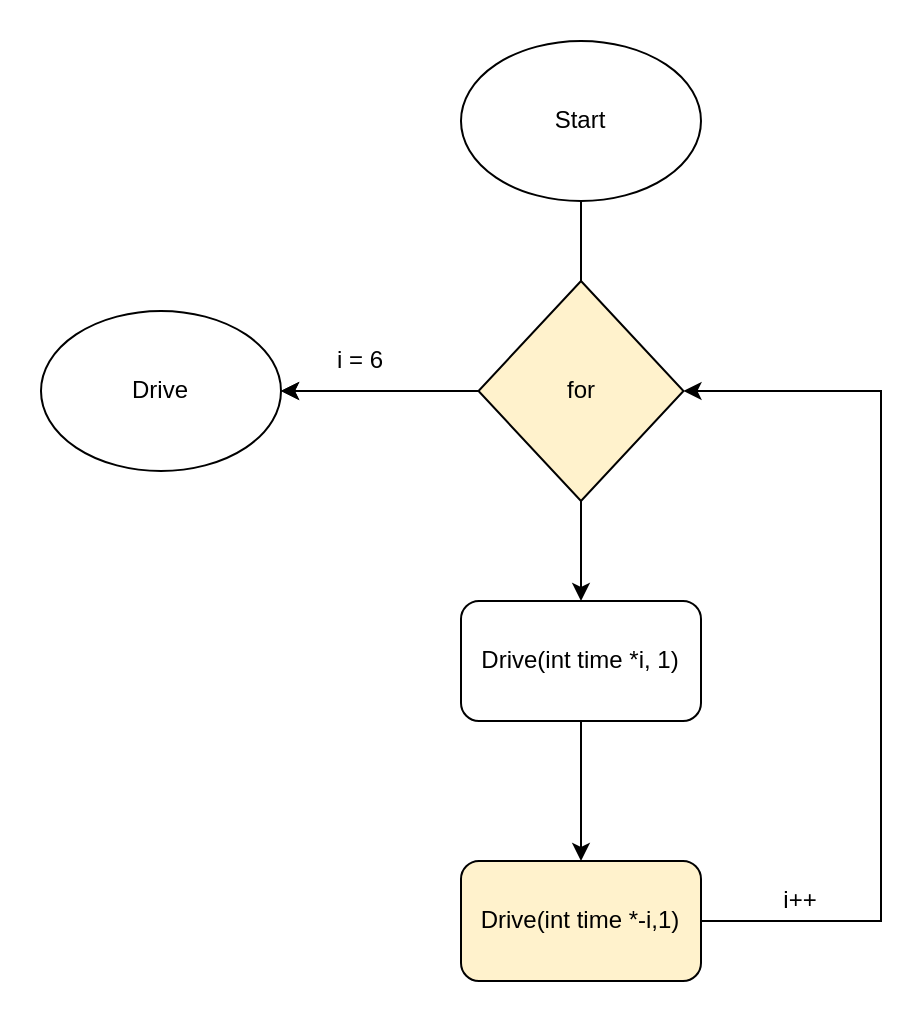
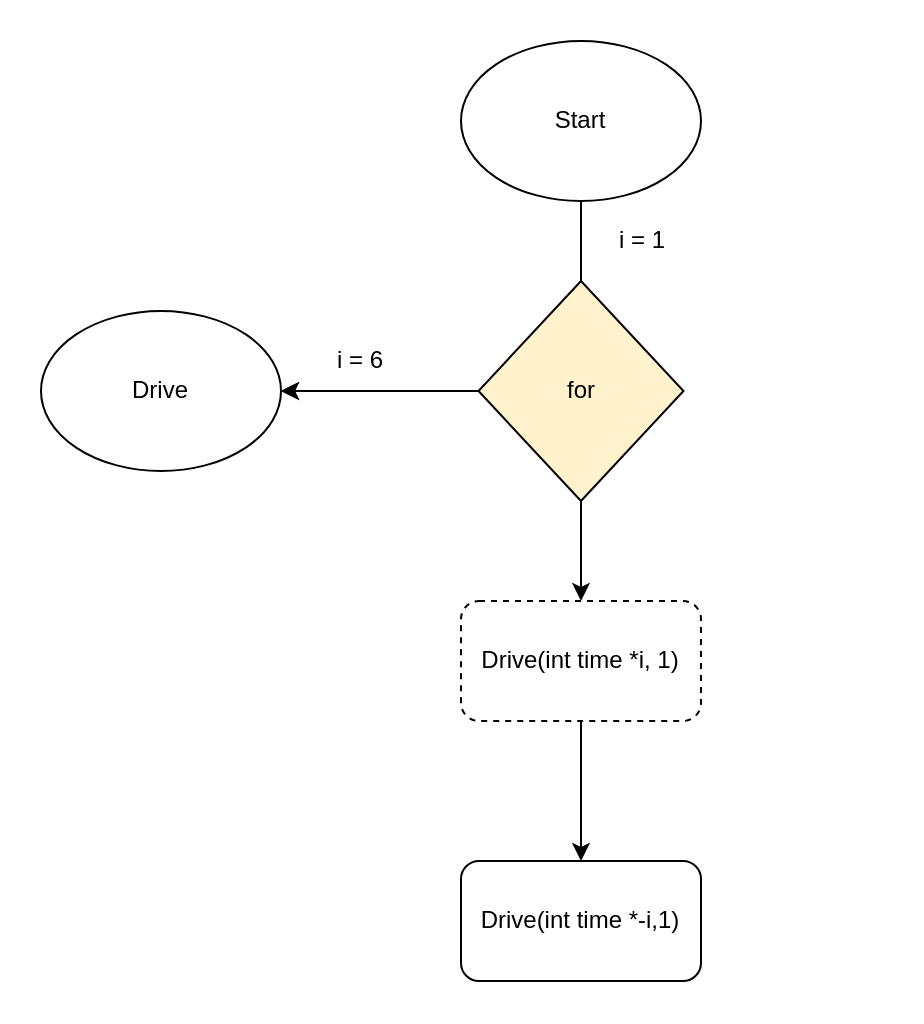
+ <mxCell id="14" value="i = 1" style="text;html=1;strokeColor=none;fillColor=none;align=center;verticalAlign=middle;whiteSpace=wrap;rounded=0;" vertex="1" parent="1"><mxGeometry x="301" y="110" width="40" height="20" as="geometry" /></mxCell>
- <mxCell id="7" style="edgeStyle=orthogonalEdgeStyle;rounded=0;orthogonalLoop=1;jettySize=auto;html=1;exitX=1;exitY=0.5;exitDx=0;exitDy=0;entryX=1;entryY=0.5;entryDx=0;entryDy=0;" edge="1" parent="1" source="8" target="12"><mxGeometry relative="1" as="geometry"><Array as="points"><mxPoint x="440" y="460" /><mxPoint x="440" y="195" /></Array></mxGeometry></mxCell>
- <mxCell id="6" value="Drive(int time *i, 1)" style="rounded=1;whiteSpace=wrap;html=1;" vertex="1" parent="1"><mxGeometry x="230" y="300" width="120" height="60" as="geometry" /></mxCell>
+ <mxCell id="6" value="Drive(int time *i, 1)" style="rounded=1;whiteSpace=wrap;html=1;dashed=1;" vertex="1" parent="1"><mxGeometry x="230" y="300" width="120" height="60" as="geometry" /></mxCell>
- <mxCell id="13" value="i++" style="text;html=1;strokeColor=none;fillColor=none;align=center;verticalAlign=middle;whiteSpace=wrap;rounded=0;" vertex="1" parent="1"><mxGeometry x="380" y="440" width="40" height="20" as="geometry" /></mxCell>
- <mxCell id="8" value="Drive(int time *-i,1)" style="rounded=1;whiteSpace=wrap;html=1;fillColor=#fff2cc;" vertex="1" parent="1"><mxGeometry x="230" y="430" width="120" height="60" as="geometry" /></mxCell>
+ <mxCell id="8" value="Drive(int time *-i,1)" style="rounded=1;whiteSpace=wrap;html=1;" vertex="1" parent="1"><mxGeometry x="230" y="430" width="120" height="60" as="geometry" /></mxCell>
